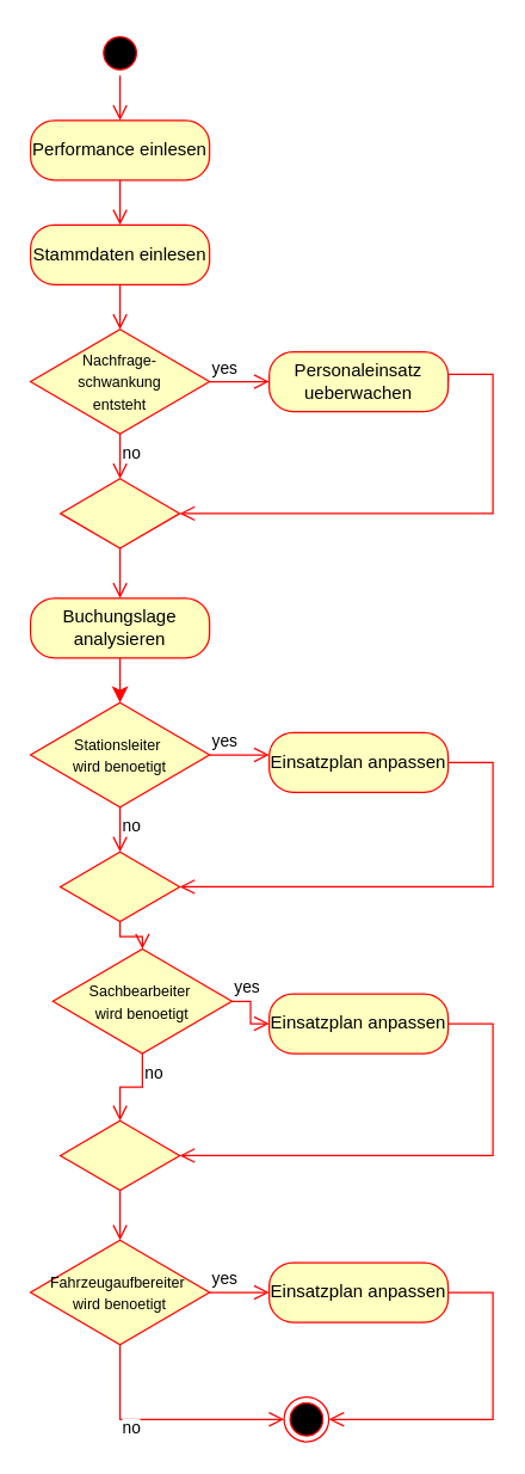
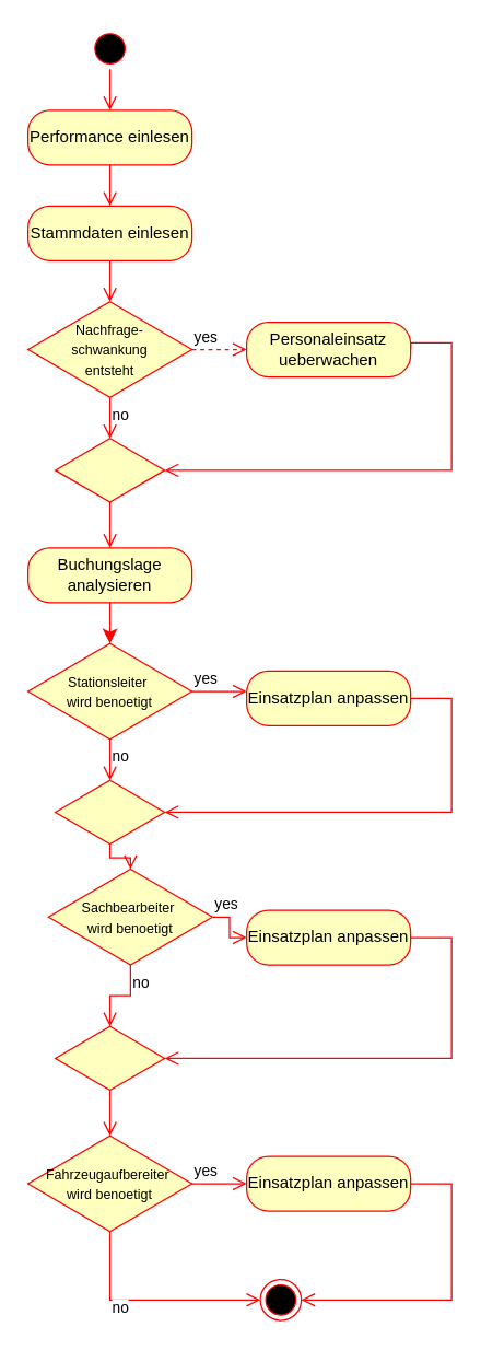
- <mxCell id="10" value="yes" style="edgeStyle=orthogonalEdgeStyle;html=1;align=left;verticalAlign=bottom;endArrow=open;endSize=8;strokeColor=#ff0000;rounded=0;exitX=1;exitY=0.5;exitDx=0;exitDy=0;entryX=0;entryY=0.5;entryDx=0;entryDy=0;" edge="1" source="9" parent="1" target="23"><mxGeometry x="-1" relative="1" as="geometry"><mxPoint x="180" y="325" as="targetPoint" /><Array as="points" /></mxGeometry></mxCell>
+ <mxCell id="10" value="yes" style="edgeStyle=orthogonalEdgeStyle;html=1;align=left;verticalAlign=bottom;endArrow=open;endSize=8;strokeColor=#ff0000;rounded=0;exitX=1;exitY=0.5;exitDx=0;exitDy=0;entryX=0;entryY=0.5;entryDx=0;entryDy=0;dashed=1;" edge="1" source="9" parent="1" target="23"><mxGeometry x="-1" relative="1" as="geometry"><mxPoint x="180" y="325" as="targetPoint" /><Array as="points" /></mxGeometry></mxCell>
